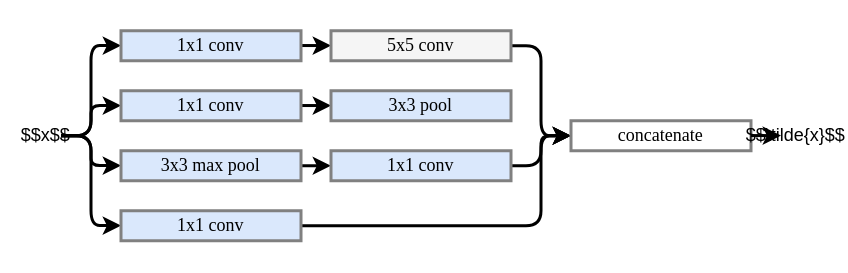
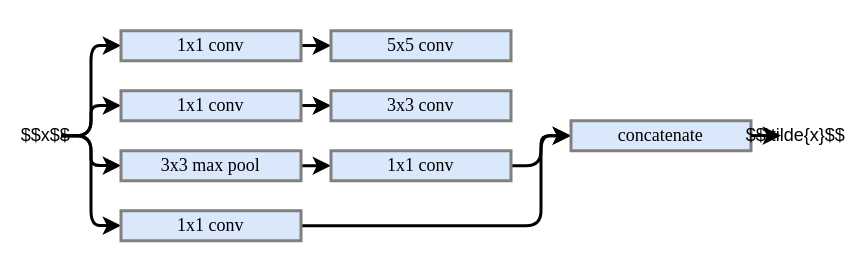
- <mxCell id="15" value="5x5 conv" style="rounded=0;whiteSpace=wrap;html=1;strokeWidth=2;fontFamily=lmodern;fontStyle=0;strokeColor=#808080;fillColor=#f5f5f5;" parent="1" vertex="1"><mxGeometry x="220" y="20" width="120" height="20" as="geometry" /></mxCell>
+ <mxCell id="15" value="5x5 conv" style="rounded=0;whiteSpace=wrap;html=1;strokeWidth=2;fontFamily=lmodern;fontStyle=0;strokeColor=#808080;fillColor=#dae8fc;" parent="1" vertex="1"><mxGeometry x="220" y="20" width="120" height="20" as="geometry" /></mxCell>
- <mxCell id="9" value="" style="endArrow=classic;html=1;strokeWidth=2;exitX=1;exitY=0.5;exitDx=0;exitDy=0;entryX=0;entryY=0.5;entryDx=0;entryDy=0;edgeStyle=orthogonalEdgeStyle;" parent="1" source="15" target="19" edge="1"><mxGeometry width="50" height="50" relative="1" as="geometry"><mxPoint x="240" y="130" as="sourcePoint" /><mxPoint x="290" y="80" as="targetPoint" /></mxGeometry></mxCell>
- <mxCell id="18" value="3x3 pool" style="rounded=0;whiteSpace=wrap;html=1;strokeWidth=2;fontFamily=lmodern;fontStyle=0;strokeColor=#808080;fillColor=#dae8fc;" parent="1" vertex="1"><mxGeometry x="220" y="60" width="120" height="20" as="geometry" /></mxCell>
+ <mxCell id="18" value="3x3 conv" style="rounded=0;whiteSpace=wrap;html=1;strokeWidth=2;fontFamily=lmodern;fontStyle=0;strokeColor=#808080;fillColor=#dae8fc;" parent="1" vertex="1"><mxGeometry x="220" y="60" width="120" height="20" as="geometry" /></mxCell>
- <mxCell id="19" value="concatenate" style="rounded=0;whiteSpace=wrap;html=1;strokeWidth=2;fontFamily=lmodern;fontStyle=0;strokeColor=#808080;" parent="1" vertex="1"><mxGeometry x="380" y="80" width="120" height="20" as="geometry" /></mxCell>
+ <mxCell id="19" value="concatenate" style="rounded=0;whiteSpace=wrap;html=1;strokeWidth=2;fontFamily=lmodern;fontStyle=0;strokeColor=#808080;fillColor=#dae8fc;" parent="1" vertex="1"><mxGeometry x="380" y="80" width="120" height="20" as="geometry" /></mxCell>
